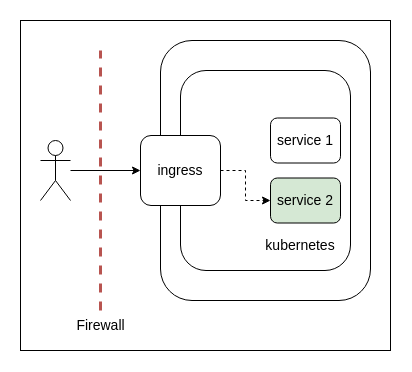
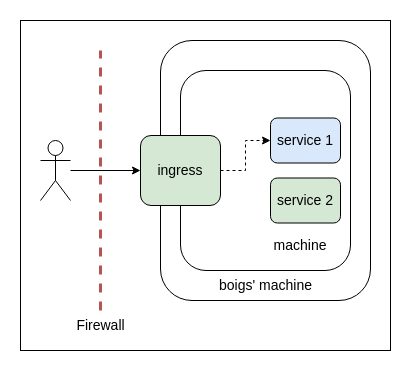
- <mxCell id="11" value="service 1" style="rounded=1;whiteSpace=wrap;html=1;fontSize=14;" parent="1" vertex="1"><mxGeometry x="270" y="117.5" width="70" height="45" as="geometry" /></mxCell>
+ <mxCell id="11" value="service 1" style="rounded=1;whiteSpace=wrap;html=1;fontSize=14;fillColor=#dae8fc;" parent="1" vertex="1"><mxGeometry x="270" y="117.5" width="70" height="45" as="geometry" /></mxCell>
+ <mxCell id="8" style="edgeStyle=orthogonalEdgeStyle;rounded=0;orthogonalLoop=1;jettySize=auto;html=1;dashed=1;" parent="1" source="10" target="11" edge="1"><mxGeometry relative="1" as="geometry" /></mxCell>
- <mxCell id="10" value="ingress" style="rounded=1;whiteSpace=wrap;html=1;fontSize=14;" parent="1" vertex="1"><mxGeometry x="140" y="135" width="80" height="70" as="geometry" /></mxCell>
+ <mxCell id="10" value="ingress" style="rounded=1;whiteSpace=wrap;html=1;fontSize=14;fillColor=#d5e8d4;" parent="1" vertex="1"><mxGeometry x="140" y="135" width="80" height="70" as="geometry" /></mxCell>
- <mxCell id="9" style="edgeStyle=orthogonalEdgeStyle;rounded=0;orthogonalLoop=1;jettySize=auto;html=1;exitX=1;exitY=0.5;exitDx=0;exitDy=0;dashed=1;" parent="1" source="10" target="12" edge="1"><mxGeometry relative="1" as="geometry" /></mxCell>
- <mxCell id="13" value="kubernetes" style="text;html=1;strokeColor=none;fillColor=none;align=center;verticalAlign=middle;whiteSpace=wrap;rounded=0;fontSize=14;" parent="1" vertex="1"><mxGeometry x="270" y="230" width="60" height="30" as="geometry" /></mxCell>
+ <mxCell id="13" value="machine" style="text;html=1;strokeColor=none;fillColor=none;align=center;verticalAlign=middle;whiteSpace=wrap;rounded=0;fontSize=14;" parent="1" vertex="1"><mxGeometry x="270" y="230" width="60" height="30" as="geometry" /></mxCell>
+ <mxCell id="6" value="&lt;font style=&quot;font-size: 14px;&quot;&gt;boigs' machine&lt;/font&gt;" style="text;html=1;strokeColor=none;fillColor=none;align=center;verticalAlign=middle;whiteSpace=wrap;rounded=0;" parent="1" vertex="1"><mxGeometry x="212.5" y="270" width="105" height="30" as="geometry" /></mxCell>
